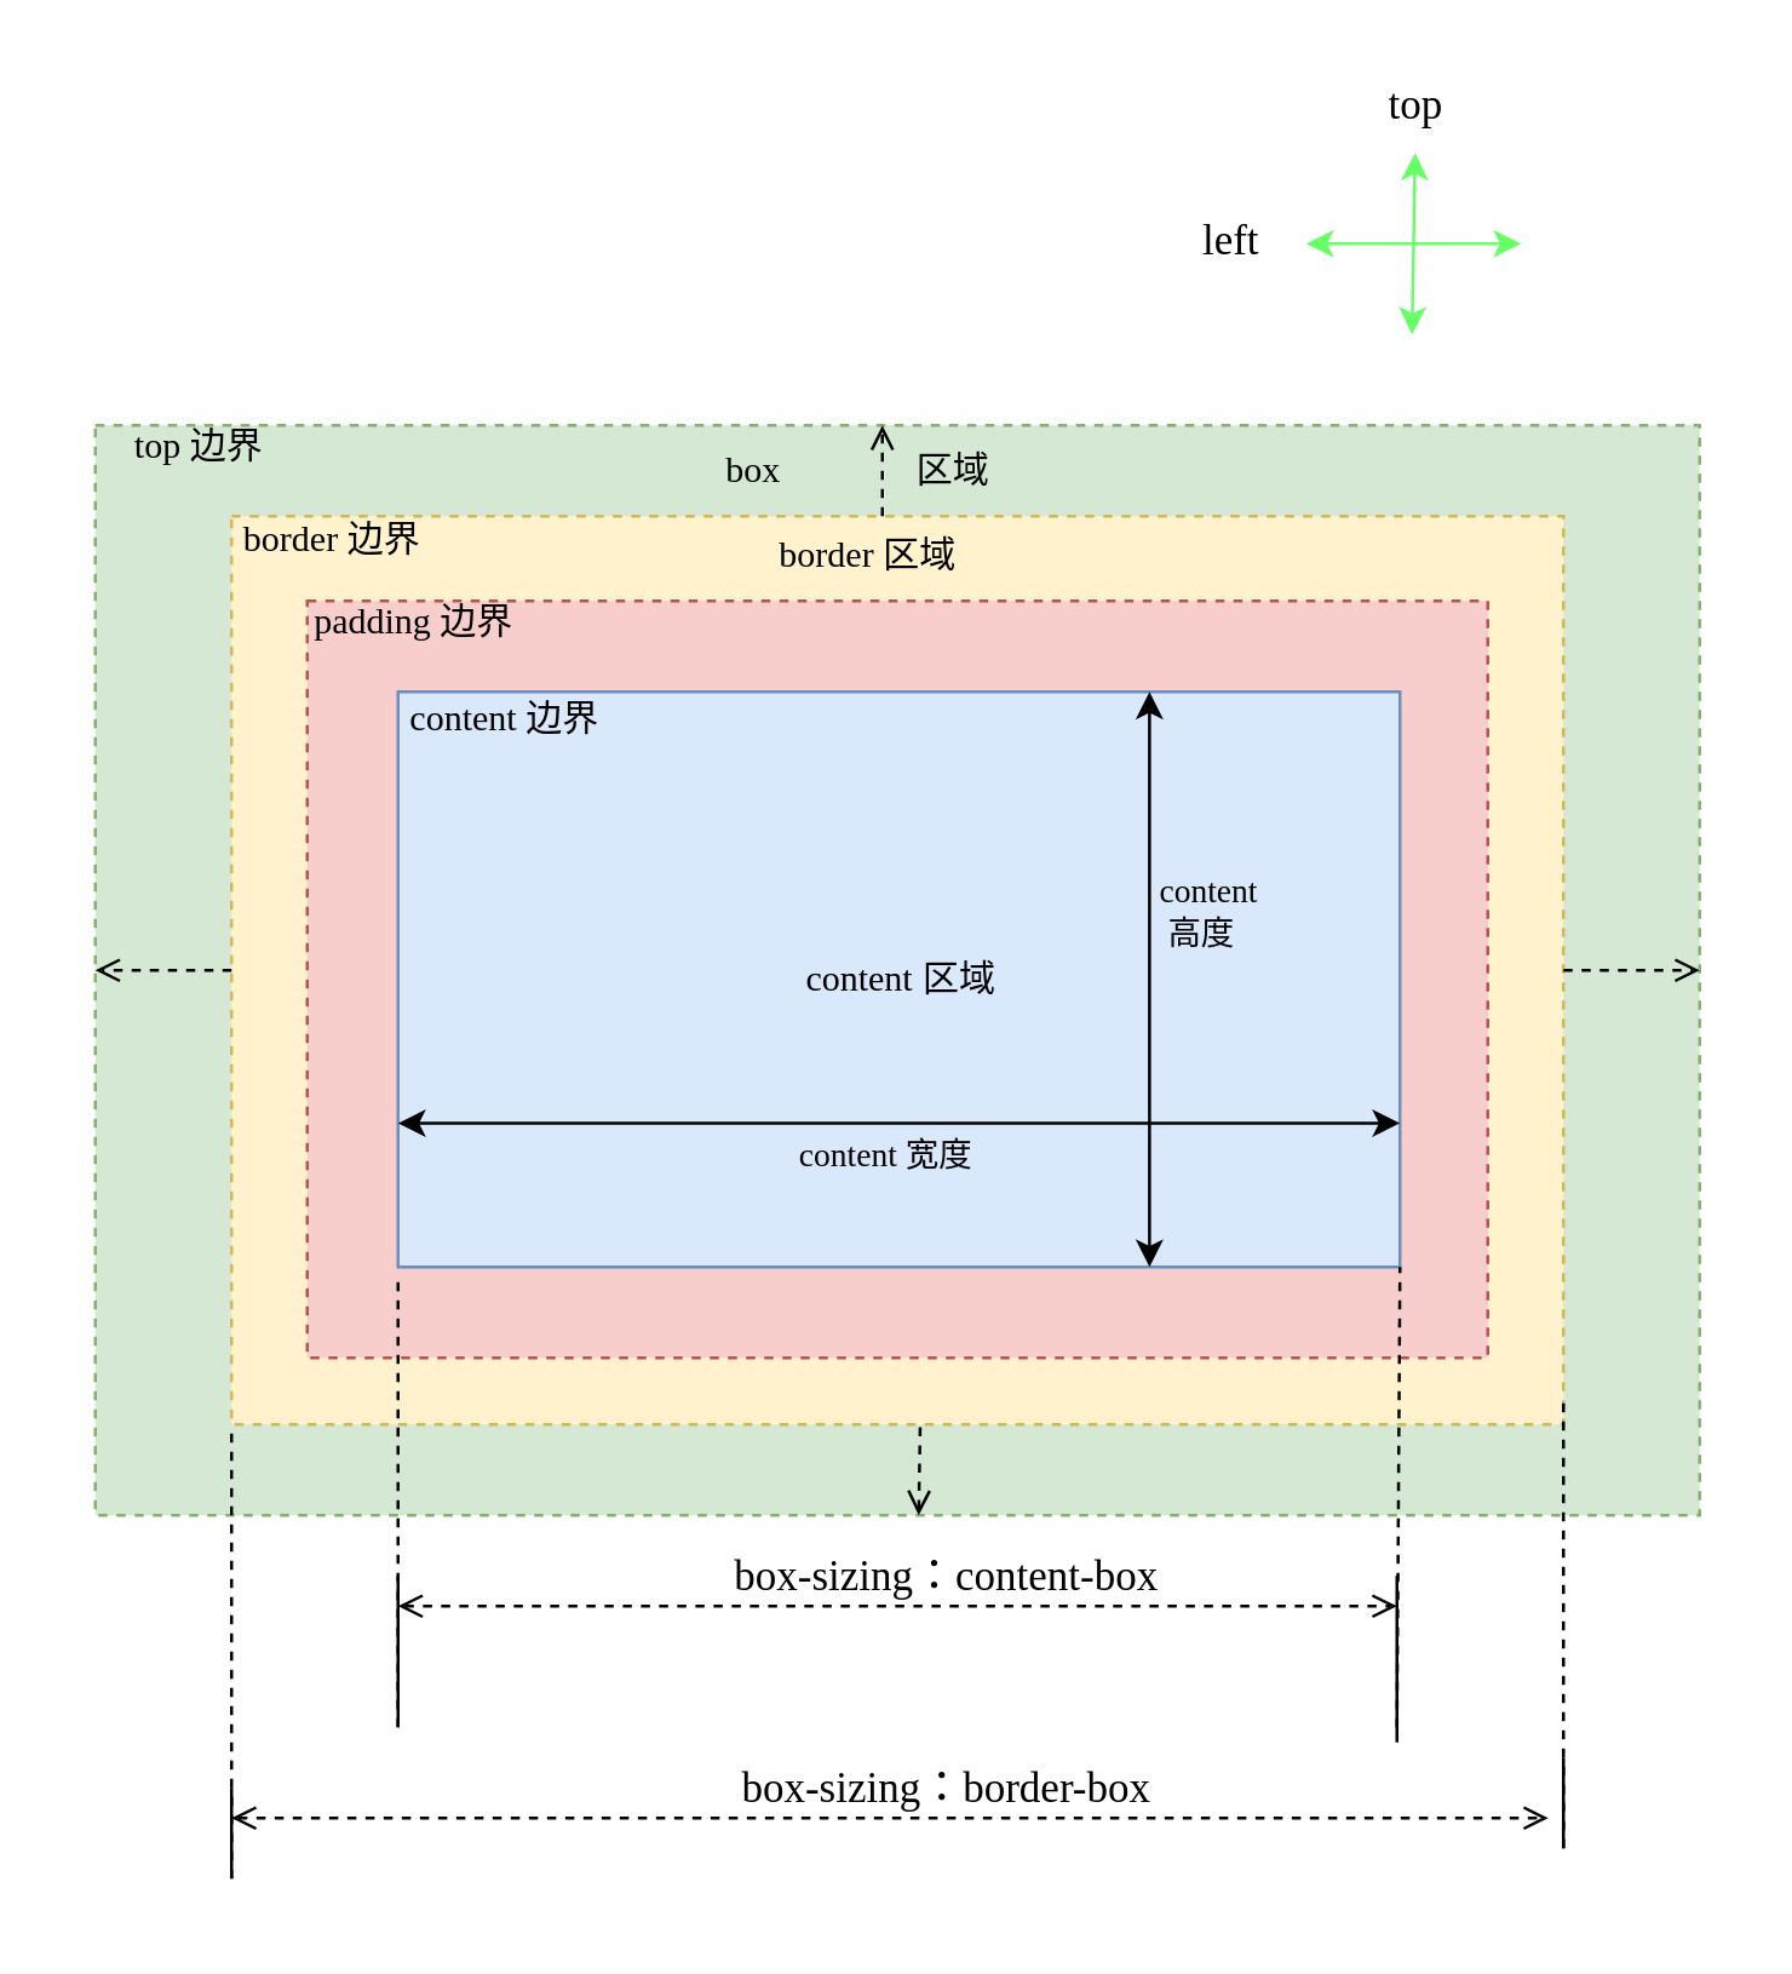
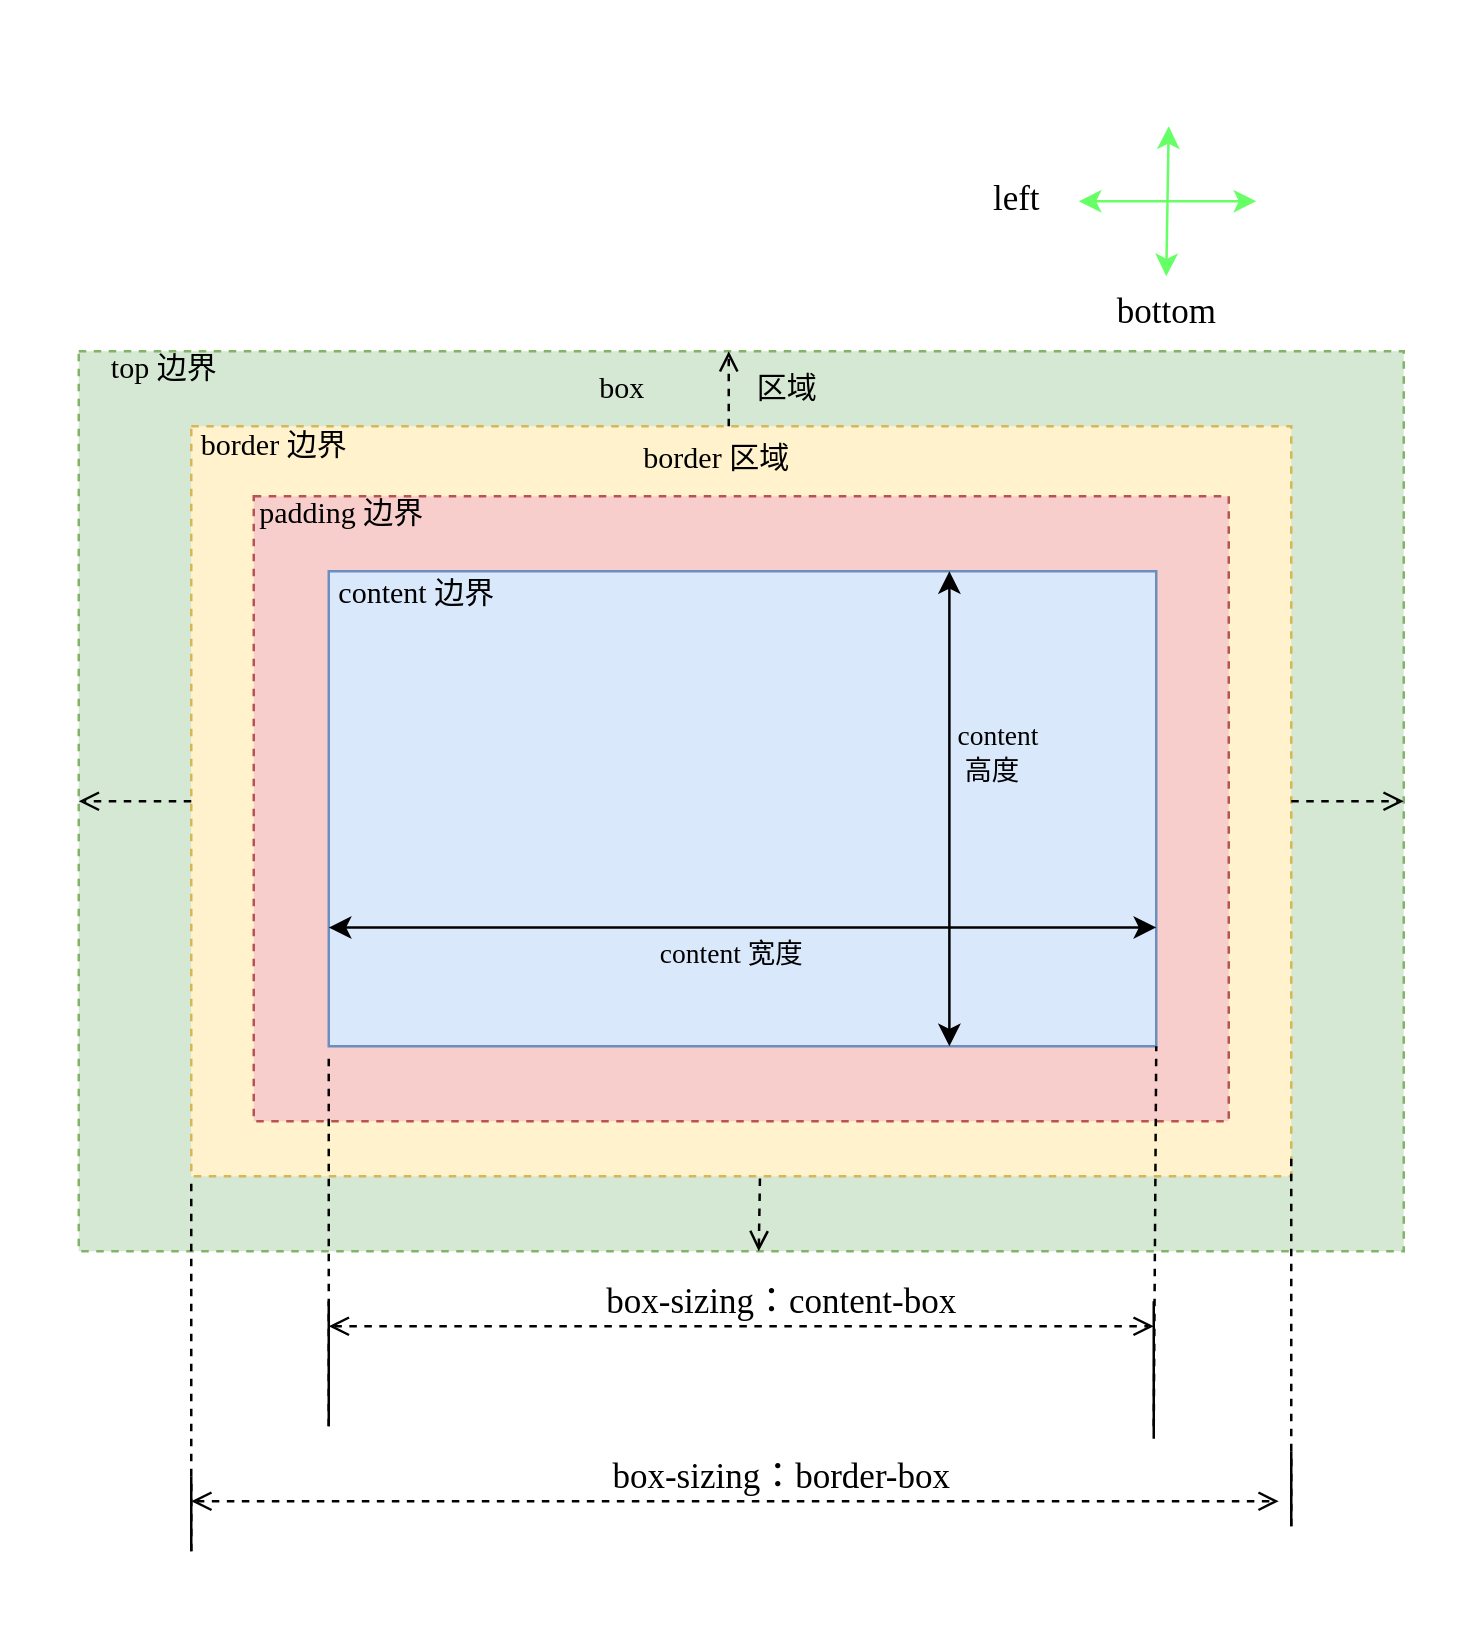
- <mxCell id="44" value="top" style="text;html=1;align=center;verticalAlign=middle;resizable=0;points=[];autosize=1;strokeColor=none;fillColor=none;fontSize=14;fontFamily=Comic Sans MS;" vertex="1" parent="39"><mxGeometry x="65.5" width="40" height="30" as="geometry" /></mxCell>
+ <mxCell id="45" value="bottom" style="text;html=1;align=center;verticalAlign=middle;resizable=0;points=[];autosize=1;strokeColor=none;fillColor=none;fontSize=14;fontFamily=Comic Sans MS;" vertex="1" parent="39"><mxGeometry x="50" y="90" width="70" height="30" as="geometry" /></mxCell>
- <mxCell id="9" value="&lt;font face=&quot;Comic Sans MS&quot;&gt;content&lt;/font&gt; &lt;font data-font-src=&quot;https://fonts.googleapis.com/css?family=ZCOOL+KuaiLe&quot; face=&quot;ZCOOL KuaiLe&quot;&gt;区域&lt;/font&gt;" style="text;html=1;align=center;verticalAlign=middle;resizable=0;points=[];autosize=1;strokeColor=none;fillColor=none;" vertex="1" parent="7"><mxGeometry x="120.5" y="80" width="90" height="30" as="geometry" /></mxCell>
